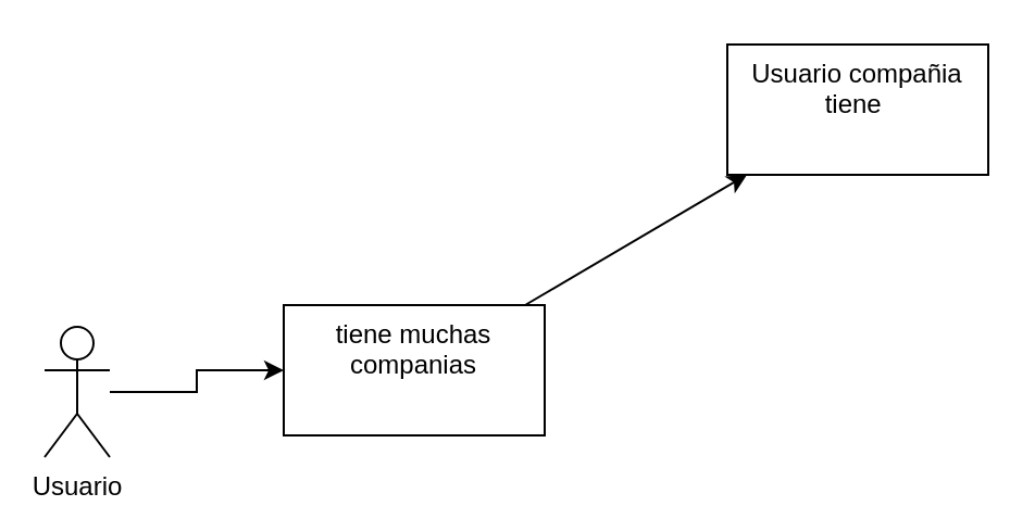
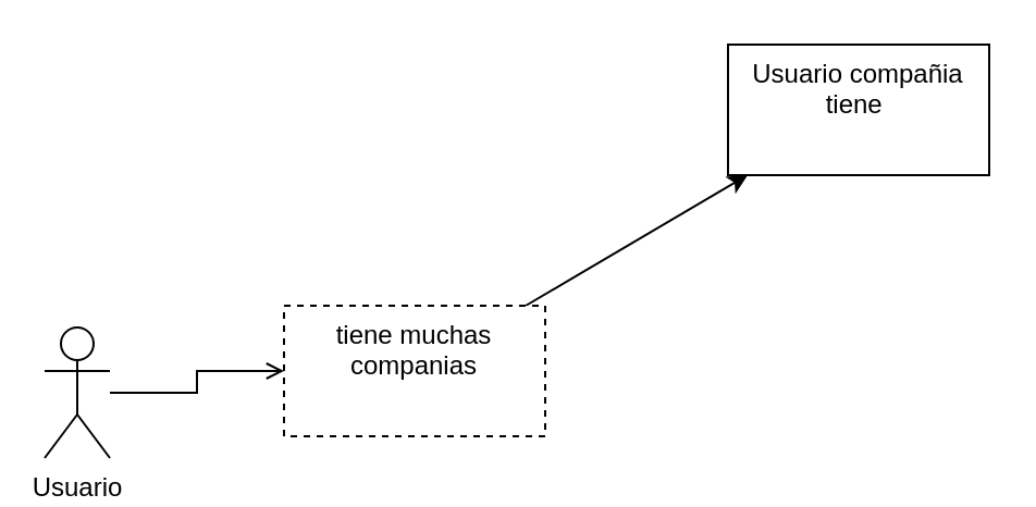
- <mxCell id="2" value="" style="edgeStyle=orthogonalEdgeStyle;rounded=0;orthogonalLoop=1;jettySize=auto;html=1;" parent="1" source="3" target="5" edge="1"><mxGeometry relative="1" as="geometry" /></mxCell>
+ <mxCell id="2" value="" style="edgeStyle=orthogonalEdgeStyle;rounded=0;orthogonalLoop=1;jettySize=auto;html=1;endArrow=open;" parent="1" source="3" target="5" edge="1"><mxGeometry relative="1" as="geometry" /></mxCell>
- <mxCell id="5" value="tiene muchas&lt;br&gt;companias" style="whiteSpace=wrap;html=1;verticalAlign=top;" parent="1" vertex="1"><mxGeometry x="130" y="140" width="120" height="60" as="geometry" /></mxCell>
+ <mxCell id="5" value="tiene muchas&lt;br&gt;companias" style="whiteSpace=wrap;html=1;verticalAlign=top;dashed=1;" parent="1" vertex="1"><mxGeometry x="130" y="140" width="120" height="60" as="geometry" /></mxCell>
